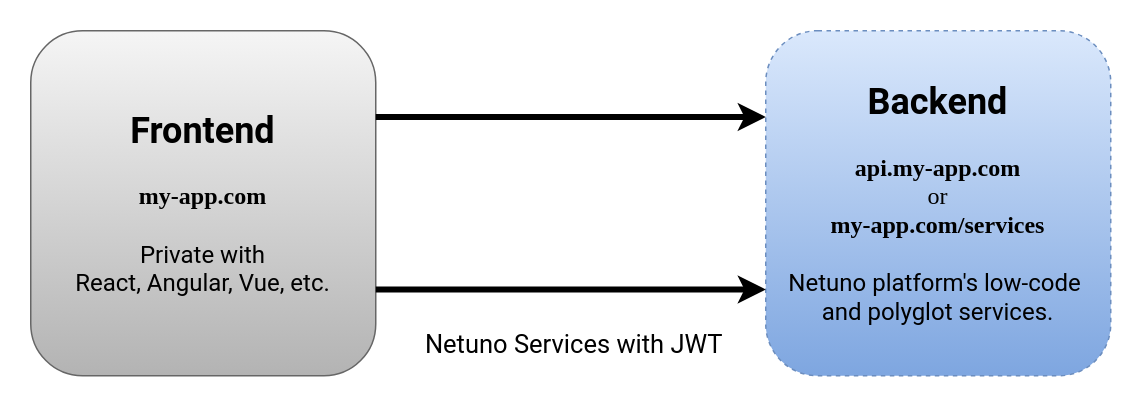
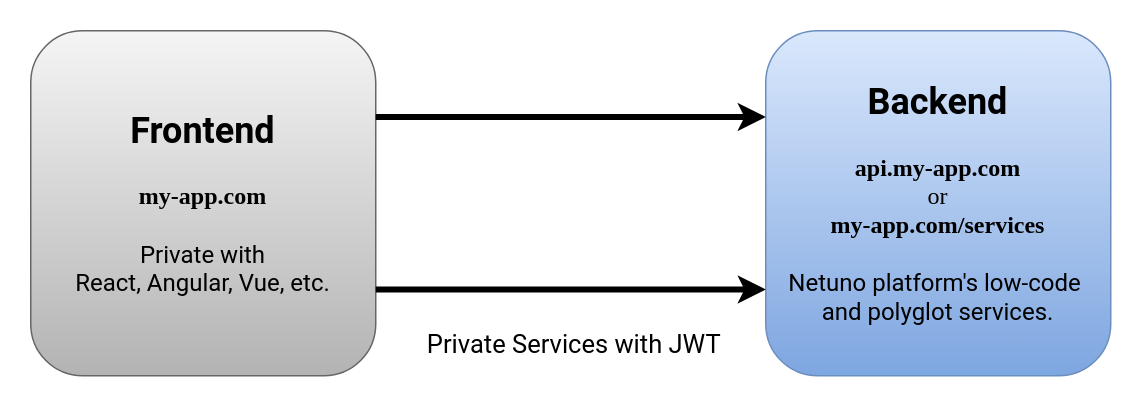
- <mxCell id="3" value="&lt;font style=&quot;font-size: 24px;&quot;&gt;&lt;b&gt;Backend&lt;/b&gt;&lt;/font&gt;&lt;div&gt;&lt;font style=&quot;font-size: 16px;&quot;&gt;&lt;br&gt;&lt;/font&gt;&lt;/div&gt;&lt;div&gt;&lt;b&gt;&lt;font data-font-src=&quot;https://fonts.googleapis.com/css?family=Roboto+Mono&quot; face=&quot;Roboto Mono&quot; style=&quot;font-size: 16px;&quot;&gt;api.my-app.com&lt;/font&gt;&lt;/b&gt;&lt;/div&gt;&lt;div&gt;&lt;font face=&quot;Roboto Mono&quot;&gt;&lt;span style=&quot;font-size: 16px;&quot;&gt;or&lt;/span&gt;&lt;/font&gt;&lt;/div&gt;&lt;div&gt;&lt;font face=&quot;Roboto Mono&quot;&gt;&lt;span style=&quot;font-size: 16px;&quot;&gt;&lt;b&gt;my-app.com/services&lt;/b&gt;&lt;/span&gt;&lt;/font&gt;&lt;/div&gt;&lt;div&gt;&lt;font style=&quot;font-size: 16px;&quot;&gt;&lt;br&gt;&lt;/font&gt;&lt;/div&gt;&lt;div&gt;&lt;span style=&quot;font-size: 16px;&quot;&gt;Netuno platform's low-code&amp;nbsp;&lt;/span&gt;&lt;/div&gt;&lt;div&gt;&lt;span style=&quot;font-size: 16px;&quot;&gt;and polyglot services.&lt;/span&gt;&lt;/div&gt;" style="whiteSpace=wrap;html=1;aspect=fixed;rounded=1;fontFamily=Roboto;fontSource=https%3A%2F%2Ffonts.googleapis.com%2Fcss%3Ffamily%3DRoboto;fillColor=#dae8fc;gradientColor=#7ea6e0;strokeColor=#6c8ebf;dashed=1;" vertex="1" parent="1"><mxGeometry x="510" y="20" width="230" height="230" as="geometry" /></mxCell>
+ <mxCell id="3" value="&lt;font style=&quot;font-size: 24px;&quot;&gt;&lt;b&gt;Backend&lt;/b&gt;&lt;/font&gt;&lt;div&gt;&lt;font style=&quot;font-size: 16px;&quot;&gt;&lt;br&gt;&lt;/font&gt;&lt;/div&gt;&lt;div&gt;&lt;b&gt;&lt;font data-font-src=&quot;https://fonts.googleapis.com/css?family=Roboto+Mono&quot; face=&quot;Roboto Mono&quot; style=&quot;font-size: 16px;&quot;&gt;api.my-app.com&lt;/font&gt;&lt;/b&gt;&lt;/div&gt;&lt;div&gt;&lt;font face=&quot;Roboto Mono&quot;&gt;&lt;span style=&quot;font-size: 16px;&quot;&gt;or&lt;/span&gt;&lt;/font&gt;&lt;/div&gt;&lt;div&gt;&lt;font face=&quot;Roboto Mono&quot;&gt;&lt;span style=&quot;font-size: 16px;&quot;&gt;&lt;b&gt;my-app.com/services&lt;/b&gt;&lt;/span&gt;&lt;/font&gt;&lt;/div&gt;&lt;div&gt;&lt;font style=&quot;font-size: 16px;&quot;&gt;&lt;br&gt;&lt;/font&gt;&lt;/div&gt;&lt;div&gt;&lt;span style=&quot;font-size: 16px;&quot;&gt;Netuno platform's low-code&amp;nbsp;&lt;/span&gt;&lt;/div&gt;&lt;div&gt;&lt;span style=&quot;font-size: 16px;&quot;&gt;and polyglot services.&lt;/span&gt;&lt;/div&gt;" style="whiteSpace=wrap;html=1;aspect=fixed;rounded=1;fontFamily=Roboto;fontSource=https%3A%2F%2Ffonts.googleapis.com%2Fcss%3Ffamily%3DRoboto;fillColor=#dae8fc;gradientColor=#7ea6e0;strokeColor=#6c8ebf;" vertex="1" parent="1"><mxGeometry x="510" y="20" width="230" height="230" as="geometry" /></mxCell>
- <mxCell id="8" value="Netuno Services with JWT" style="text;html=1;align=center;verticalAlign=middle;whiteSpace=wrap;rounded=0;fontColor=light-dark(#000000,#0066CC);fontFamily=Roboto;fontSource=https%3A%2F%2Ffonts.googleapis.com%2Fcss%3Ffamily%3DRoboto;fontSize=17;" vertex="1" parent="1"><mxGeometry x="270.5" y="214" width="223" height="30" as="geometry" /></mxCell>
+ <mxCell id="8" value="Private Services with JWT" style="text;html=1;align=center;verticalAlign=middle;whiteSpace=wrap;rounded=0;fontColor=light-dark(#000000,#0066CC);fontFamily=Roboto;fontSource=https%3A%2F%2Ffonts.googleapis.com%2Fcss%3Ffamily%3DRoboto;fontSize=17;" vertex="1" parent="1"><mxGeometry x="270.5" y="214" width="223" height="30" as="geometry" /></mxCell>
